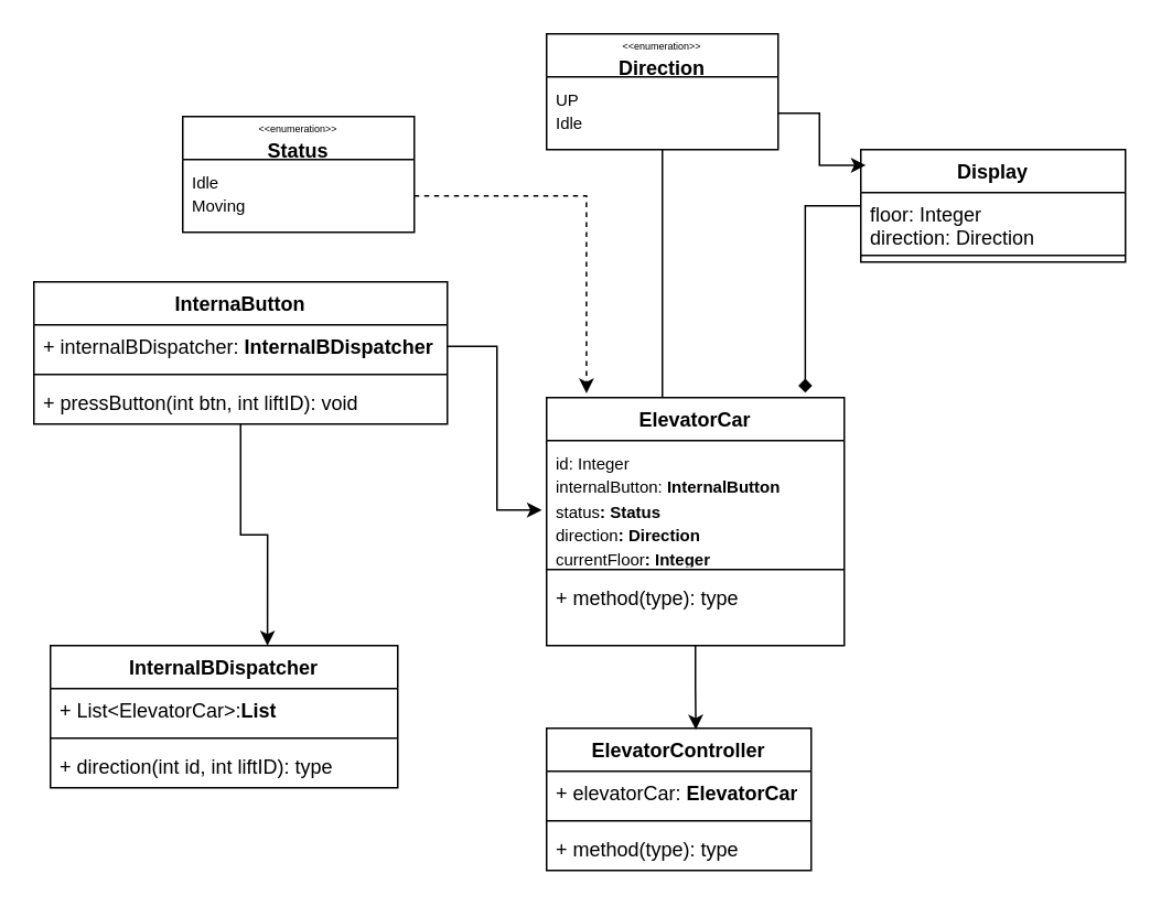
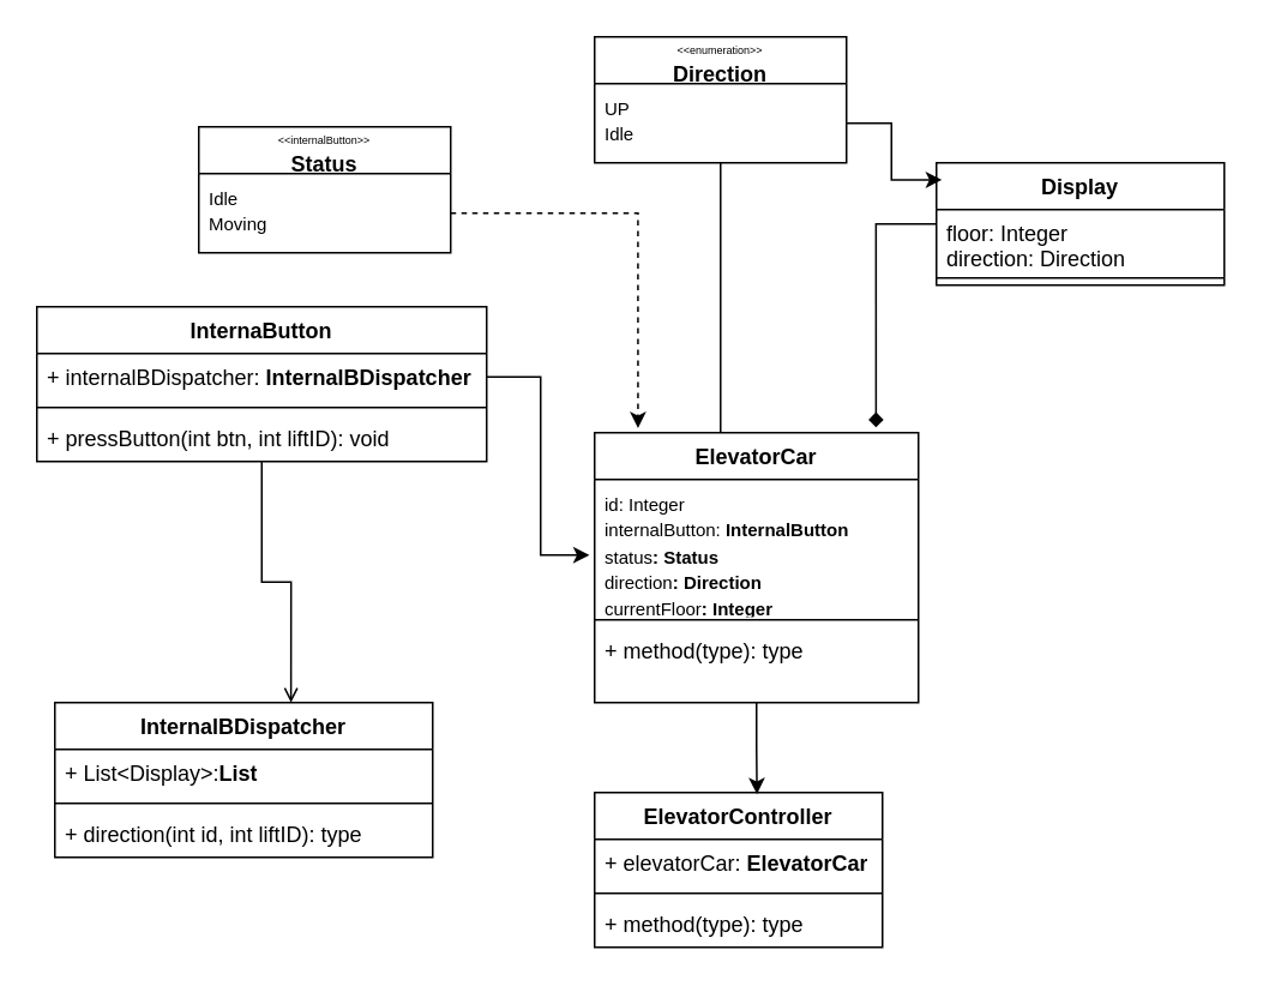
- <mxCell id="6" value="&lt;div&gt;&lt;font style=&quot;font-size: 6px;&quot;&gt;&amp;lt;&amp;lt;enumeration&amp;gt;&amp;gt;&lt;/font&gt;&lt;/div&gt;&lt;b&gt;Status&lt;/b&gt;" style="swimlane;fontStyle=0;childLayout=stackLayout;horizontal=1;startSize=26;fillColor=none;horizontalStack=0;resizeParent=1;resizeParentMax=0;resizeLast=0;collapsible=1;marginBottom=0;whiteSpace=wrap;html=1;" vertex="1" parent="1"><mxGeometry x="110" y="70" width="140" height="70" as="geometry" /></mxCell>
+ <mxCell id="6" value="&lt;div&gt;&lt;font style=&quot;font-size: 6px;&quot;&gt;&amp;lt;&amp;lt;internalButton&amp;gt;&amp;gt;&lt;/font&gt;&lt;/div&gt;&lt;b&gt;Status&lt;/b&gt;" style="swimlane;fontStyle=0;childLayout=stackLayout;horizontal=1;startSize=26;fillColor=none;horizontalStack=0;resizeParent=1;resizeParentMax=0;resizeLast=0;collapsible=1;marginBottom=0;whiteSpace=wrap;html=1;" vertex="1" parent="1"><mxGeometry x="110" y="70" width="140" height="70" as="geometry" /></mxCell>
- <mxCell id="31" style="edgeStyle=orthogonalEdgeStyle;rounded=0;orthogonalLoop=1;jettySize=auto;html=1;entryX=0.625;entryY=0;entryDx=0;entryDy=0;entryPerimeter=0;" edge="1" parent="1" source="11" target="27"><mxGeometry relative="1" as="geometry" /></mxCell>
+ <mxCell id="31" style="edgeStyle=orthogonalEdgeStyle;rounded=0;orthogonalLoop=1;jettySize=auto;html=1;entryX=0.625;entryY=0;entryDx=0;entryDy=0;entryPerimeter=0;endArrow=open;" edge="1" parent="1" source="11" target="27"><mxGeometry relative="1" as="geometry" /></mxCell>
- <mxCell id="28" value="+ List&amp;lt;ElevatorCar&amp;gt;:&lt;b&gt;List&lt;/b&gt;" style="text;strokeColor=none;fillColor=none;align=left;verticalAlign=top;spacingLeft=4;spacingRight=4;overflow=hidden;rotatable=0;points=[[0,0.5],[1,0.5]];portConstraint=eastwest;whiteSpace=wrap;html=1;" vertex="1" parent="27"><mxGeometry y="26" width="210" height="26" as="geometry" /></mxCell>
+ <mxCell id="28" value="+ List&amp;lt;Display&amp;gt;:&lt;b&gt;List&lt;/b&gt;" style="text;strokeColor=none;fillColor=none;align=left;verticalAlign=top;spacingLeft=4;spacingRight=4;overflow=hidden;rotatable=0;points=[[0,0.5],[1,0.5]];portConstraint=eastwest;whiteSpace=wrap;html=1;" vertex="1" parent="27"><mxGeometry y="26" width="210" height="26" as="geometry" /></mxCell>
